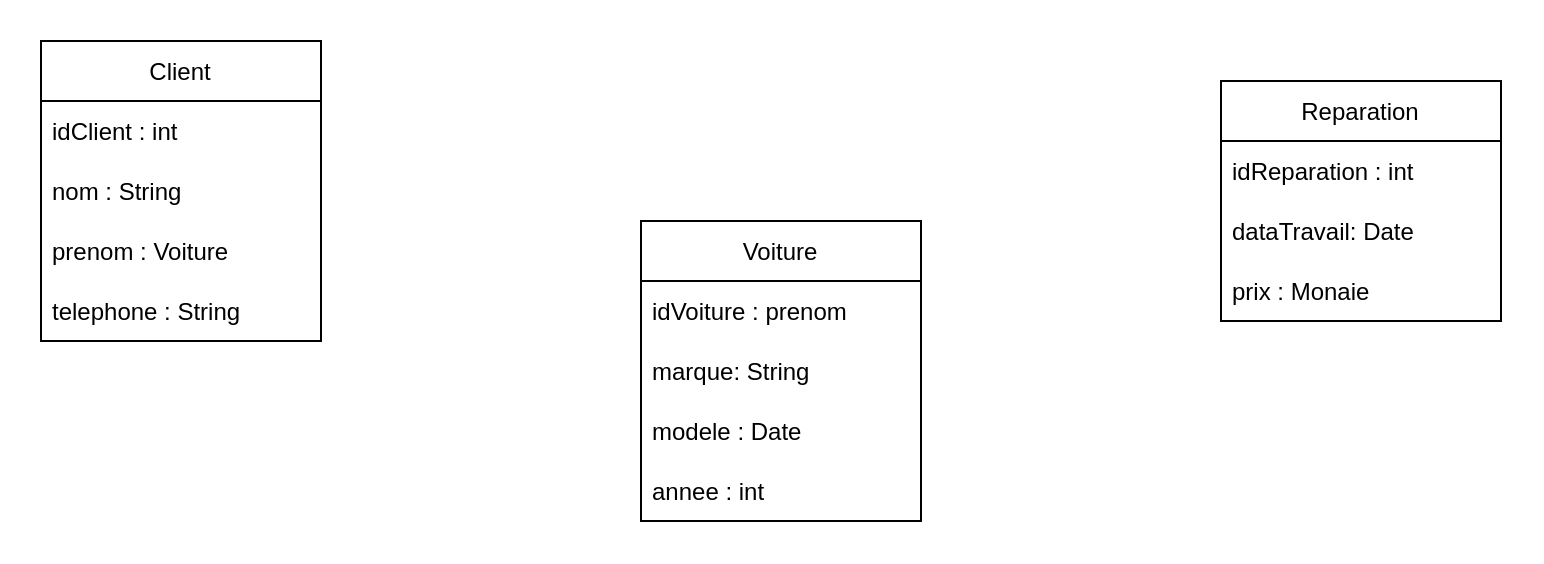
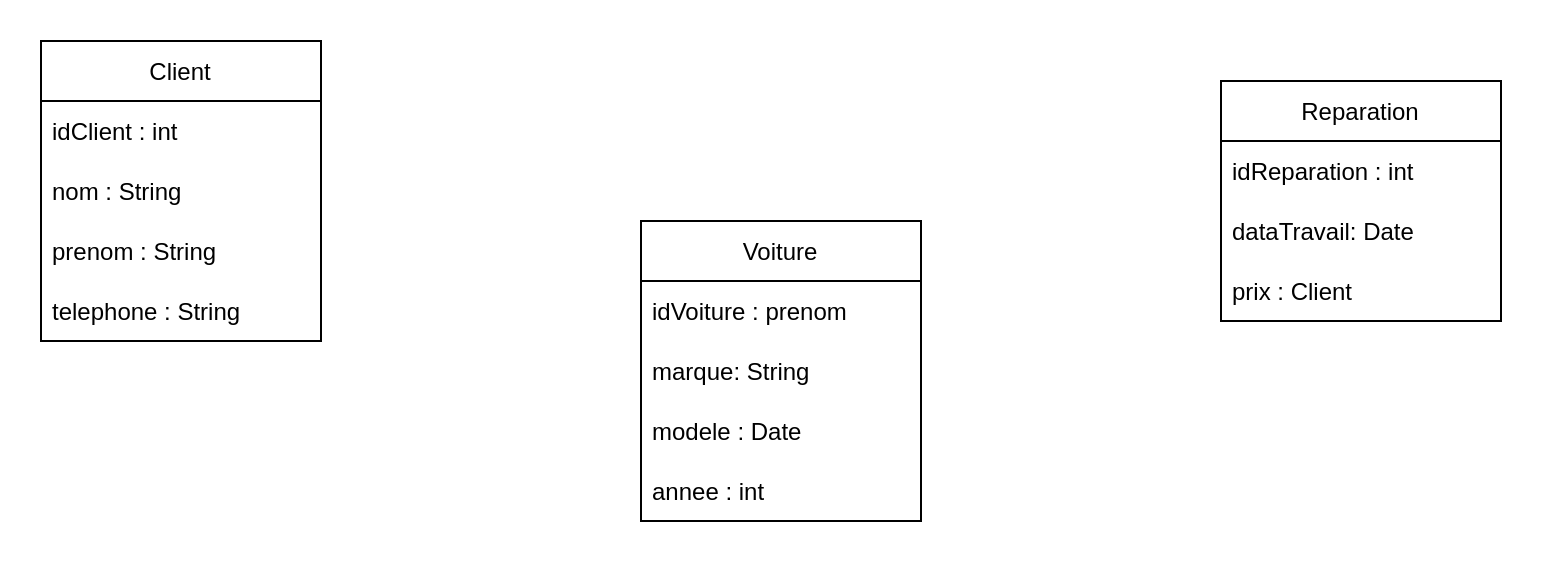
- <mxCell id="9" value="prenom : Voiture" style="text;strokeColor=none;fillColor=none;align=left;verticalAlign=middle;spacingLeft=4;spacingRight=4;overflow=hidden;points=[[0,0.5],[1,0.5]];portConstraint=eastwest;rotatable=0;" vertex="1" parent="6"><mxGeometry y="90" width="140" height="30" as="geometry" /></mxCell>
+ <mxCell id="9" value="prenom : String" style="text;strokeColor=none;fillColor=none;align=left;verticalAlign=middle;spacingLeft=4;spacingRight=4;overflow=hidden;points=[[0,0.5],[1,0.5]];portConstraint=eastwest;rotatable=0;" vertex="1" parent="6"><mxGeometry y="90" width="140" height="30" as="geometry" /></mxCell>
- <mxCell id="5" value="prix : Monaie" style="text;strokeColor=none;fillColor=none;align=left;verticalAlign=middle;spacingLeft=4;spacingRight=4;overflow=hidden;points=[[0,0.5],[1,0.5]];portConstraint=eastwest;rotatable=0;" vertex="1" parent="2"><mxGeometry y="90" width="140" height="30" as="geometry" /></mxCell>
+ <mxCell id="5" value="prix : Client" style="text;strokeColor=none;fillColor=none;align=left;verticalAlign=middle;spacingLeft=4;spacingRight=4;overflow=hidden;points=[[0,0.5],[1,0.5]];portConstraint=eastwest;rotatable=0;" vertex="1" parent="2"><mxGeometry y="90" width="140" height="30" as="geometry" /></mxCell>
